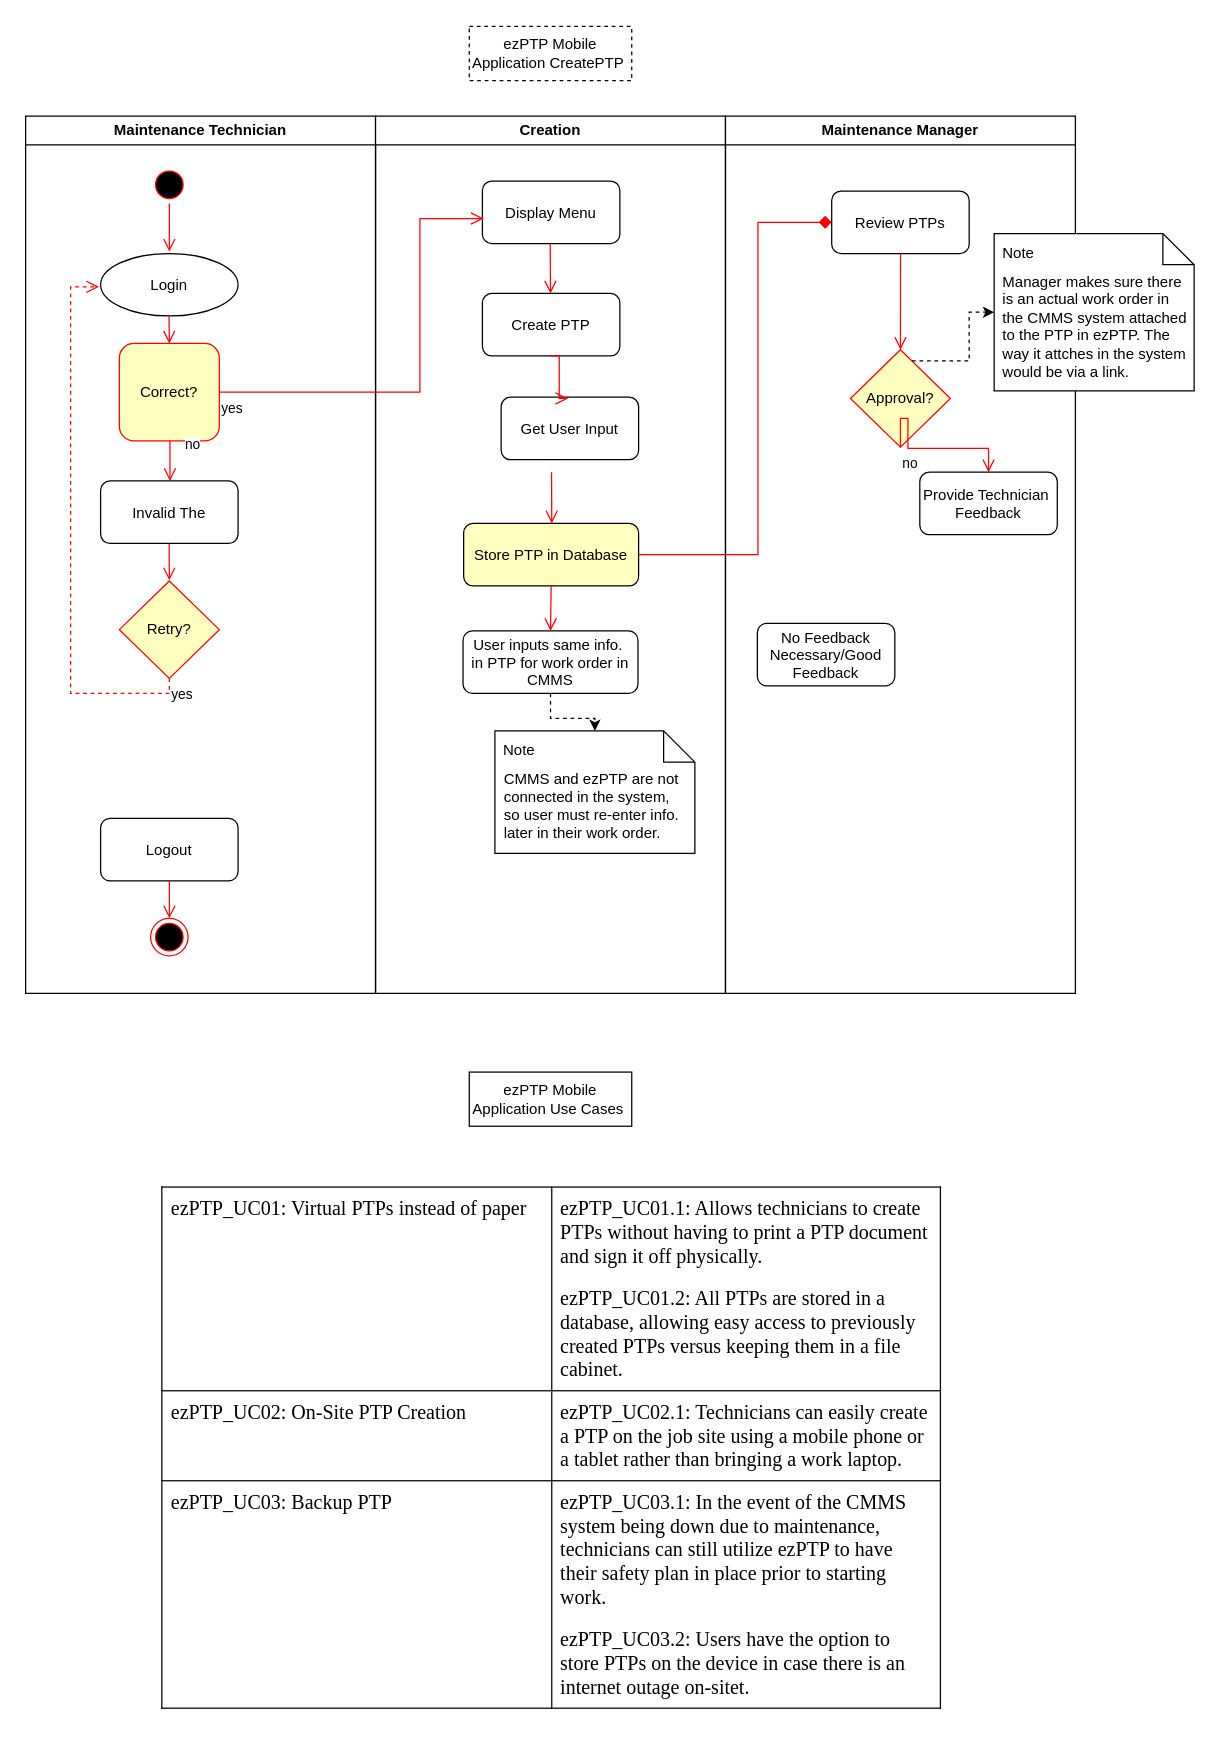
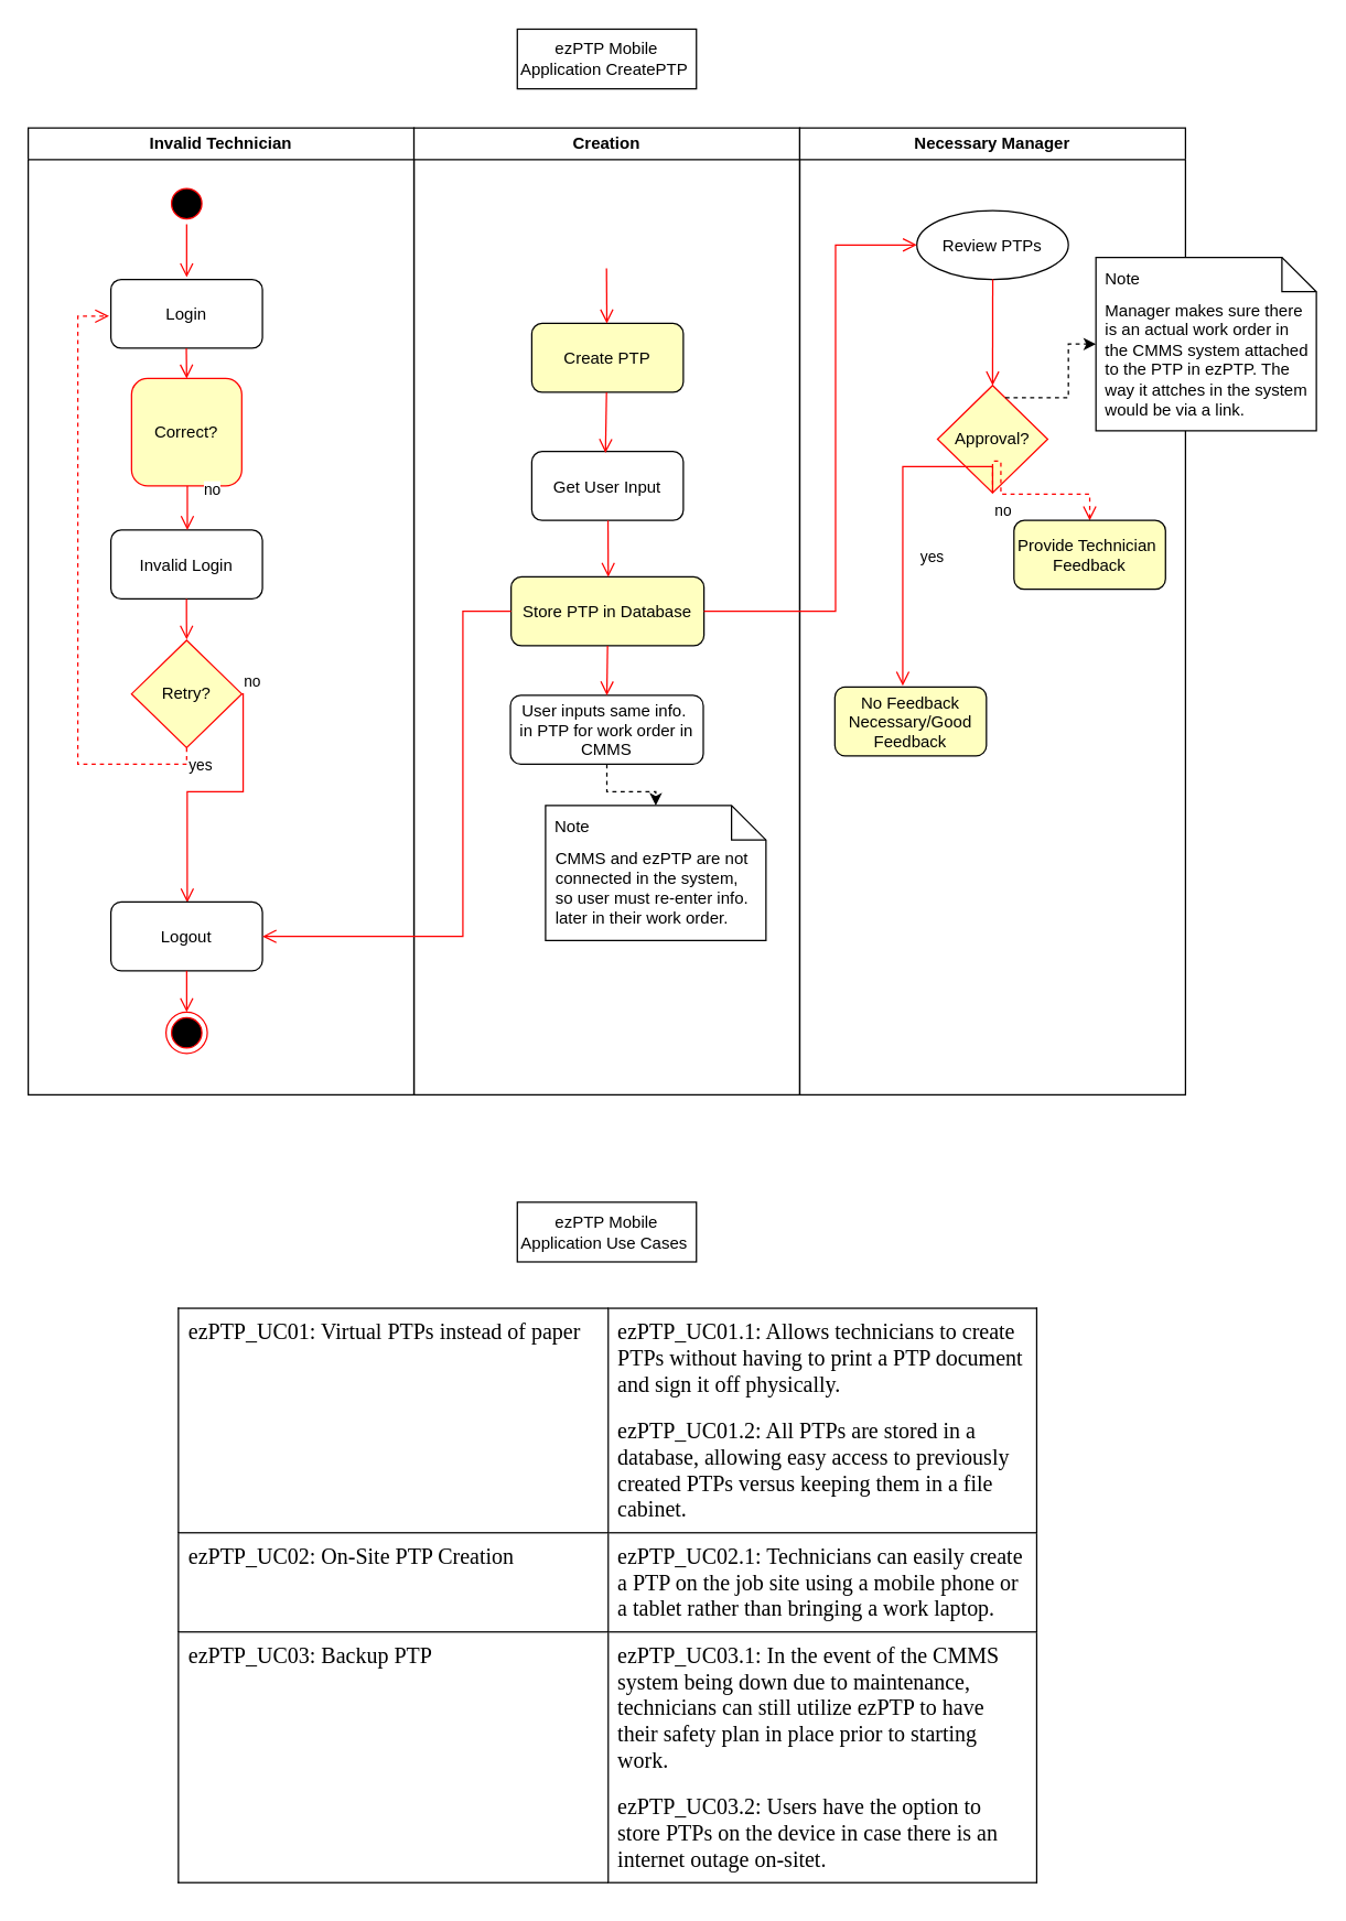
- <mxCell id="40" value="ezPTP Mobile Application CreatePTP&amp;nbsp;" style="rounded=0;whiteSpace=wrap;html=1;dashed=1;" parent="1" vertex="1"><mxGeometry x="375" y="20.33" width="130" height="43.33" as="geometry" /></mxCell>
+ <mxCell id="40" value="ezPTP Mobile Application CreatePTP&amp;nbsp;" style="rounded=0;whiteSpace=wrap;html=1;" parent="1" vertex="1"><mxGeometry x="375" y="20.33" width="130" height="43.33" as="geometry" /></mxCell>
- <mxCell id="2" value="Maintenance Technician" style="swimlane;whiteSpace=wrap" parent="1" vertex="1"><mxGeometry x="20" y="92" width="280" height="702" as="geometry" /></mxCell>
+ <mxCell id="2" value="Invalid Technician" style="swimlane;whiteSpace=wrap" parent="1" vertex="1"><mxGeometry x="20" y="92" width="280" height="702" as="geometry" /></mxCell>
- <mxCell id="32" value="Maintenance Manager" style="swimlane;whiteSpace=wrap" parent="1" vertex="1"><mxGeometry x="580" y="92" width="280" height="702" as="geometry" /></mxCell>
+ <mxCell id="32" value="Necessary Manager" style="swimlane;whiteSpace=wrap" parent="1" vertex="1"><mxGeometry x="580" y="92" width="280" height="702" as="geometry" /></mxCell>
- <mxCell id="20" value="Display Menu" style="rounded=1;" parent="16" vertex="1"><mxGeometry x="85.5" y="52" width="110" height="50" as="geometry" /></mxCell>
- <mxCell id="43" value="" style="edgeStyle=elbowEdgeStyle;elbow=horizontal;verticalAlign=bottom;endArrow=diamond;endSize=8;strokeColor=#FF0000;endFill=1;rounded=0;exitX=1;exitY=0.5;exitDx=0;exitDy=0;entryX=0;entryY=0.5;entryDx=0;entryDy=0;" edge="1" parent="1" source="25" target="33"><mxGeometry x="-986.66" y="-215" as="geometry"><mxPoint x="655.5" y="164" as="targetPoint" /><mxPoint x="545.84" y="427" as="sourcePoint" /><Array as="points"><mxPoint x="606" y="404" /></Array></mxGeometry></mxCell>
+ <mxCell id="43" value="" style="edgeStyle=elbowEdgeStyle;elbow=horizontal;verticalAlign=bottom;endArrow=open;endSize=8;strokeColor=#FF0000;endFill=1;rounded=0;exitX=1;exitY=0.5;exitDx=0;exitDy=0;entryX=0;entryY=0.5;entryDx=0;entryDy=0;" edge="1" parent="1" source="25" target="33"><mxGeometry x="-986.66" y="-215" as="geometry"><mxPoint x="655.5" y="164" as="targetPoint" /><mxPoint x="545.84" y="427" as="sourcePoint" /><Array as="points"><mxPoint x="606" y="404" /></Array></mxGeometry></mxCell>
- <mxCell id="33" value="Review PTPs" style="rounded=1;" vertex="1" parent="32"><mxGeometry x="85" y="60" width="110" height="50" as="geometry" /></mxCell>
+ <mxCell id="33" value="Review PTPs" style="ellipse;" vertex="1" parent="32"><mxGeometry x="85" y="60" width="110" height="50" as="geometry" /></mxCell>
- <mxCell id="5" value="Login" style="ellipse;" parent="2" vertex="1"><mxGeometry x="60" y="110" width="110" height="50" as="geometry" /></mxCell>
+ <mxCell id="5" value="Login" style="rounded=1;" parent="2" vertex="1"><mxGeometry x="60" y="110" width="110" height="50" as="geometry" /></mxCell>
- <mxCell id="21" value="Create PTP" style="rounded=1;" parent="16" vertex="1"><mxGeometry x="85.5" y="142" width="110" height="50" as="geometry" /></mxCell>
+ <mxCell id="21" value="Create PTP" style="rounded=1;fillColor=#ffffc0;" parent="16" vertex="1"><mxGeometry x="85.5" y="142" width="110" height="50" as="geometry" /></mxCell>
- <mxCell id="42" value="yes" style="edgeStyle=orthogonalEdgeStyle;html=1;align=left;verticalAlign=top;endArrow=open;endSize=8;strokeColor=#ff0000;rounded=0;entryX=0.009;entryY=0.6;entryDx=0;entryDy=0;entryPerimeter=0;" parent="1" source="6" target="20" edge="1"><mxGeometry x="-1" relative="1" as="geometry"><mxPoint x="365.5" y="144" as="targetPoint" /><Array as="points"><mxPoint x="335.5" y="313" /><mxPoint x="335.5" y="174" /></Array></mxGeometry></mxCell>
- <mxCell id="23" value="Get User Input" style="rounded=1;" parent="16" vertex="1"><mxGeometry x="100.5" y="225" width="110" height="50" as="geometry" /></mxCell>
+ <mxCell id="23" value="Get User Input" style="rounded=1;" parent="16" vertex="1"><mxGeometry x="85.5" y="235" width="110" height="50" as="geometry" /></mxCell>
- <mxCell id="36" value="no" style="edgeStyle=orthogonalEdgeStyle;html=1;align=left;verticalAlign=top;endArrow=open;endSize=8;strokeColor=#ff0000;rounded=0;exitX=0.5;exitY=1;exitDx=0;exitDy=0;entryX=0.5;entryY=0;entryDx=0;entryDy=0;" edge="1" parent="32" source="34" target="37"><mxGeometry x="-1" relative="1" as="geometry"><mxPoint x="266.5" y="282" as="targetPoint" /><Array as="points"><mxPoint x="140" y="242" /><mxPoint x="146" y="242" /><mxPoint x="146" y="266" /><mxPoint x="211" y="266" /></Array><mxPoint x="135.5" y="235" as="sourcePoint" /></mxGeometry></mxCell>
+ <mxCell id="36" value="no" style="edgeStyle=orthogonalEdgeStyle;html=1;align=left;verticalAlign=top;endArrow=open;endSize=8;strokeColor=#ff0000;rounded=0;exitX=0.5;exitY=1;exitDx=0;exitDy=0;entryX=0.5;entryY=0;entryDx=0;entryDy=0;dashed=1;" edge="1" parent="32" source="34" target="37"><mxGeometry x="-1" relative="1" as="geometry"><mxPoint x="266.5" y="282" as="targetPoint" /><Array as="points"><mxPoint x="140" y="242" /><mxPoint x="146" y="242" /><mxPoint x="146" y="266" /><mxPoint x="211" y="266" /></Array><mxPoint x="135.5" y="235" as="sourcePoint" /></mxGeometry></mxCell>
+ <mxCell id="39" value="yes" style="edgeStyle=orthogonalEdgeStyle;html=1;align=left;verticalAlign=top;endArrow=open;endSize=8;strokeColor=#ff0000;rounded=0;exitX=0.5;exitY=1;exitDx=0;exitDy=0;entryX=0.448;entryY=-0.019;entryDx=0;entryDy=0;entryPerimeter=0;" edge="1" parent="32" source="34" target="38"><mxGeometry x="0.124" y="11" relative="1" as="geometry"><mxPoint x="75.5" y="356" as="targetPoint" /><Array as="points"><mxPoint x="140.5" y="246" /><mxPoint x="74.5" y="246" /></Array><mxPoint x="135.5" y="245" as="sourcePoint" /><mxPoint as="offset" /></mxGeometry></mxCell>
- <mxCell id="37" value="Provide Technician &#10;Feedback" style="rounded=1;" vertex="1" parent="32"><mxGeometry x="155.5" y="285" width="110" height="50" as="geometry" /></mxCell>
+ <mxCell id="37" value="Provide Technician &#10;Feedback" style="rounded=1;fillColor=#ffffc0;" vertex="1" parent="32"><mxGeometry x="155.5" y="285" width="110" height="50" as="geometry" /></mxCell>
- <mxCell id="8" value="Invalid The" style="rounded=1;" parent="2" vertex="1"><mxGeometry x="60" y="292" width="110" height="50" as="geometry" /></mxCell>
+ <mxCell id="8" value="Invalid Login" style="rounded=1;" parent="2" vertex="1"><mxGeometry x="60" y="292" width="110" height="50" as="geometry" /></mxCell>
- <mxCell id="38" value="No Feedback &#10;Necessary/Good&#10;Feedback" style="rounded=1;" vertex="1" parent="32"><mxGeometry x="25.5" y="406" width="110" height="50" as="geometry" /></mxCell>
+ <mxCell id="38" value="No Feedback &#10;Necessary/Good&#10;Feedback" style="rounded=1;fillColor=#ffffc0;" vertex="1" parent="32"><mxGeometry x="25.5" y="406" width="110" height="50" as="geometry" /></mxCell>
+ <mxCell id="11" value="no" style="edgeStyle=orthogonalEdgeStyle;html=1;align=left;verticalAlign=bottom;endArrow=open;endSize=8;strokeColor=#ff0000;rounded=0;entryX=0.504;entryY=0.009;entryDx=0;entryDy=0;entryPerimeter=0;" parent="2" source="10" target="13" edge="1"><mxGeometry x="-1" relative="1" as="geometry"><mxPoint x="115.5" y="522" as="targetPoint" /><Array as="points"><mxPoint x="156" y="411" /><mxPoint x="156" y="482" /><mxPoint x="116" y="482" /><mxPoint x="116" y="562" /></Array></mxGeometry></mxCell>
+ <mxCell id="44" value="" style="edgeStyle=orthogonalEdgeStyle;html=1;align=left;verticalAlign=top;endArrow=open;endSize=8;strokeColor=#ff0000;rounded=0;entryX=1;entryY=0.5;entryDx=0;entryDy=0;exitX=0;exitY=0.5;exitDx=0;exitDy=0;" edge="1" parent="1" source="25" target="13"><mxGeometry x="-0.789" relative="1" as="geometry"><mxPoint x="566.99" y="574" as="targetPoint" /><Array as="points"><mxPoint x="335.5" y="443" /><mxPoint x="335.5" y="679" /></Array><mxPoint x="355.5" y="713" as="sourcePoint" /><mxPoint as="offset" /></mxGeometry></mxCell>
- <mxCell id="46" value="ezPTP Mobile Application Use Cases&amp;nbsp;" style="rounded=0;whiteSpace=wrap;html=1;" vertex="1" parent="1"><mxGeometry x="375" y="857" width="130" height="43.33" as="geometry" /></mxCell>
+ <mxCell id="46" value="ezPTP Mobile Application Use Cases&amp;nbsp;" style="rounded=0;whiteSpace=wrap;html=1;" vertex="1" parent="1"><mxGeometry x="375" y="872" width="130" height="43.33" as="geometry" /></mxCell>
